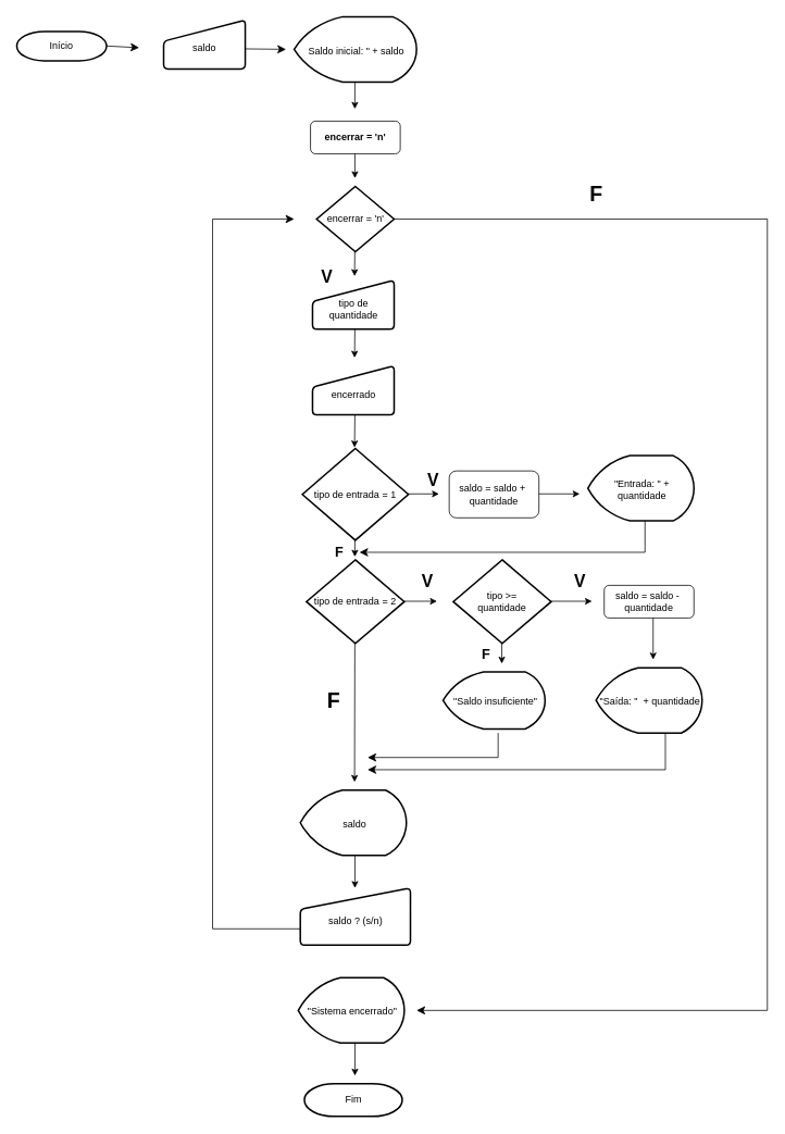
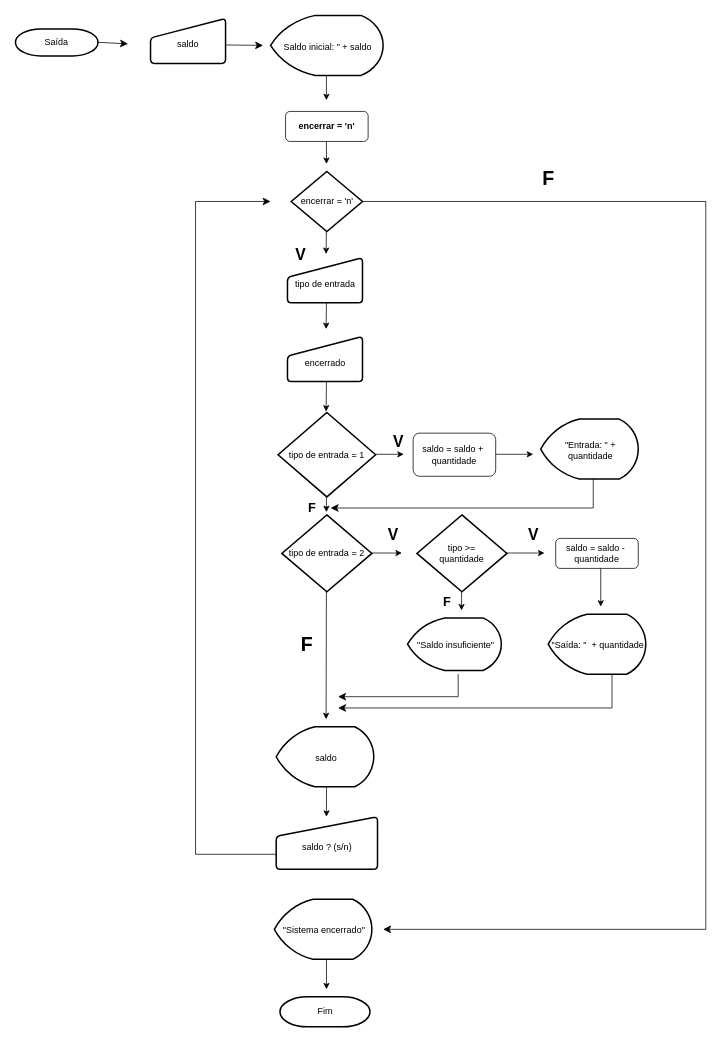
- <mxCell id="41" value="Início" style="strokeWidth=2;html=1;shape=mxgraph.flowchart.terminator;whiteSpace=wrap;" vertex="1" parent="1"><mxGeometry x="20" y="38" width="110" height="36" as="geometry" /></mxCell>
+ <mxCell id="41" value="Saída" style="strokeWidth=2;html=1;shape=mxgraph.flowchart.terminator;whiteSpace=wrap;" vertex="1" parent="1"><mxGeometry x="20" y="38" width="110" height="36" as="geometry" /></mxCell>
- <mxCell id="24" value="tipo de quantidade" style="html=1;strokeWidth=2;shape=manualInput;whiteSpace=wrap;rounded=1;size=26;arcSize=11;spacingBottom=-12;" vertex="1" parent="1"><mxGeometry x="382.5" y="343" width="100" height="60" as="geometry" /></mxCell>
+ <mxCell id="24" value="tipo de entrada" style="html=1;strokeWidth=2;shape=manualInput;whiteSpace=wrap;rounded=1;size=26;arcSize=11;spacingBottom=-12;" vertex="1" parent="1"><mxGeometry x="382.5" y="343" width="100" height="60" as="geometry" /></mxCell>
